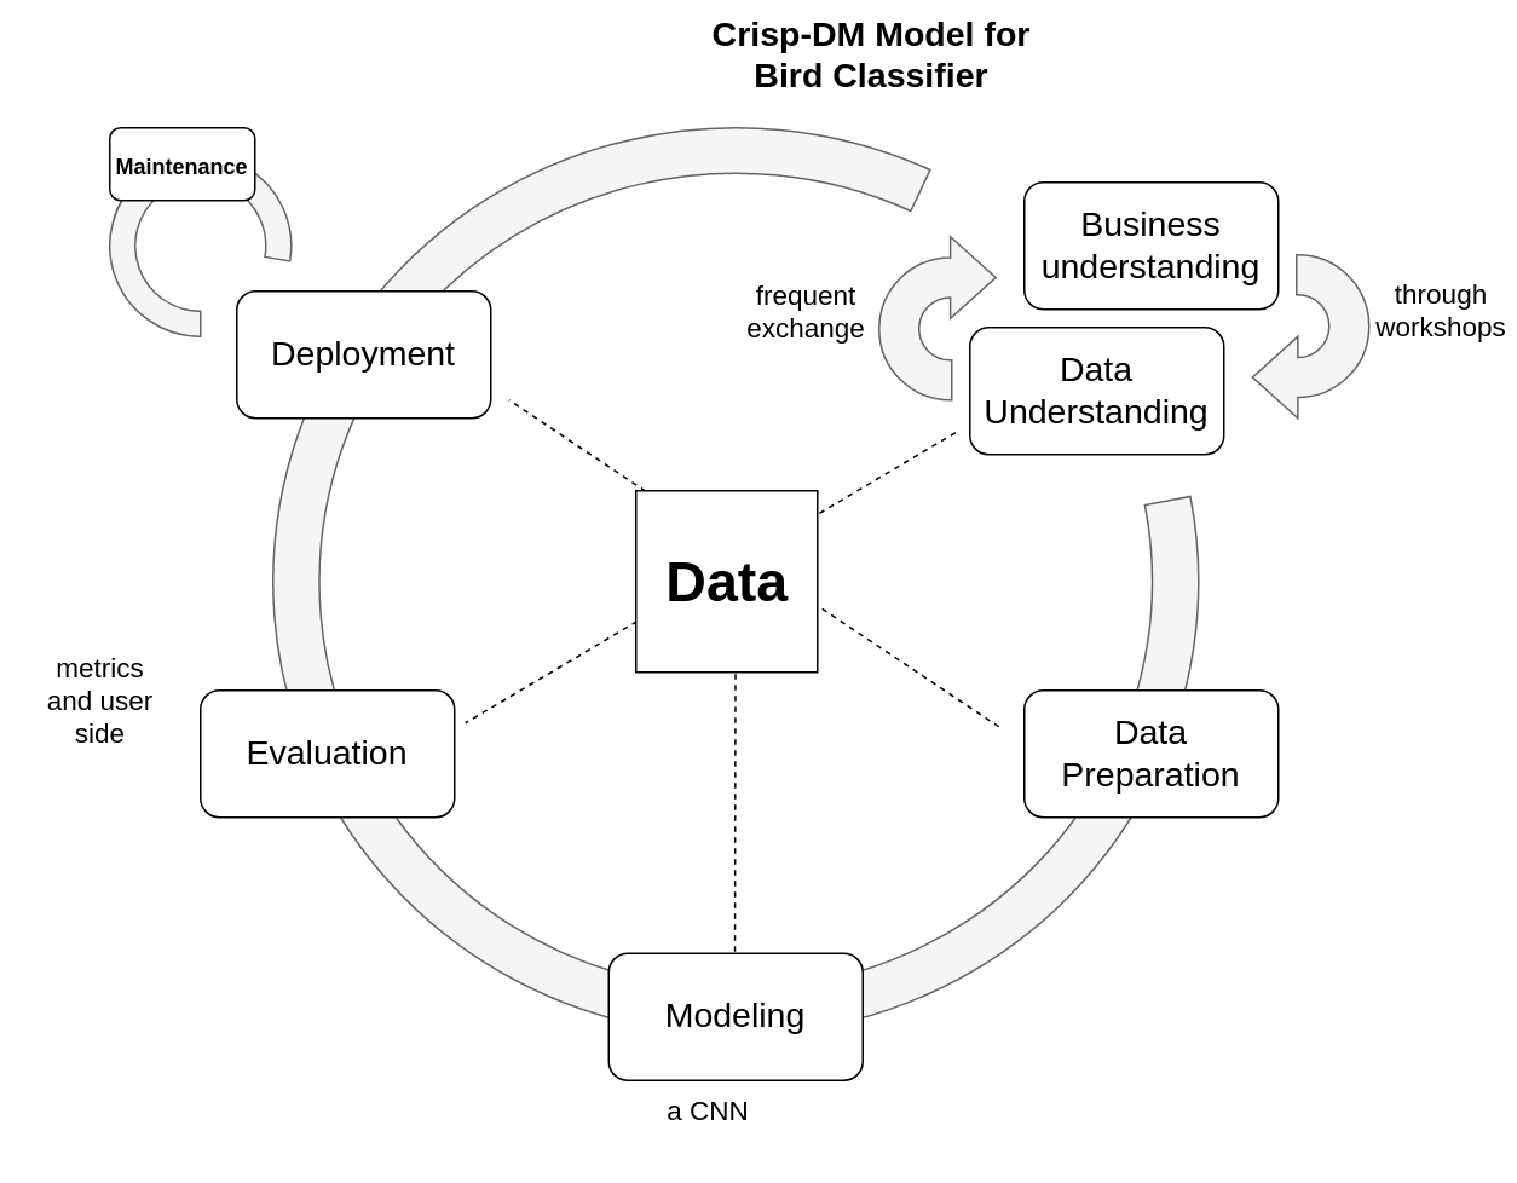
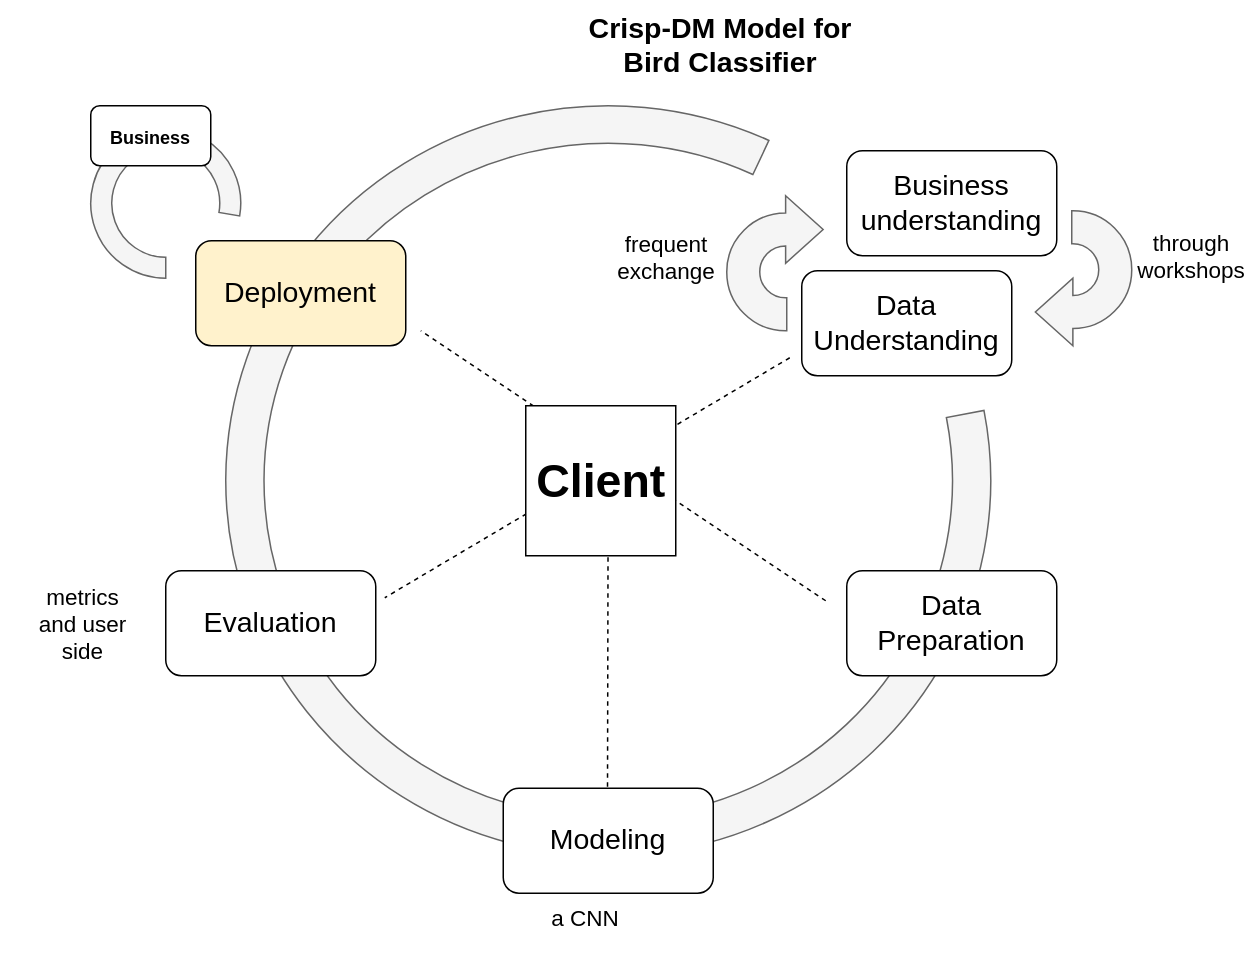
- <mxCell id="22" value="&lt;b&gt;&lt;font style=&quot;font-size: 12px&quot;&gt;Maintenance&lt;/font&gt;&lt;/b&gt;" style="rounded=1;whiteSpace=wrap;html=1;fontSize=19;" vertex="1" parent="1"><mxGeometry x="60" y="70" width="80" height="40" as="geometry" /></mxCell>
+ <mxCell id="22" value="&lt;b&gt;&lt;font style=&quot;font-size: 12px&quot;&gt;Business&lt;/font&gt;&lt;/b&gt;" style="rounded=1;whiteSpace=wrap;html=1;fontSize=19;" vertex="1" parent="1"><mxGeometry x="60" y="70" width="80" height="40" as="geometry" /></mxCell>
- <mxCell id="16" value="Deployment" style="rounded=1;whiteSpace=wrap;html=1;fontSize=19;" vertex="1" parent="1"><mxGeometry x="130" y="160" width="140" height="70" as="geometry" /></mxCell>
+ <mxCell id="16" value="Deployment" style="rounded=1;whiteSpace=wrap;html=1;fontSize=19;fillColor=#fff2cc;" vertex="1" parent="1"><mxGeometry x="130" y="160" width="140" height="70" as="geometry" /></mxCell>
- <mxCell id="18" value="&lt;font style=&quot;font-size: 31px;&quot;&gt;&lt;b style=&quot;font-size: 31px;&quot;&gt;Data&lt;/b&gt;&lt;/font&gt;" style="text;html=1;align=center;verticalAlign=middle;resizable=0;points=[];autosize=1;fontSize=31;" vertex="1" parent="1"><mxGeometry x="350" y="300" width="100" height="40" as="geometry" /></mxCell>
+ <mxCell id="18" value="&lt;font style=&quot;font-size: 31px;&quot;&gt;&lt;b style=&quot;font-size: 31px;&quot;&gt;Client&lt;/b&gt;&lt;/font&gt;" style="text;html=1;align=center;verticalAlign=middle;resizable=0;points=[];autosize=1;fontSize=31;" vertex="1" parent="1"><mxGeometry x="350" y="300" width="100" height="40" as="geometry" /></mxCell>
- <mxCell id="20" value="&lt;div&gt;metrics and user side&lt;/div&gt;" style="text;html=1;strokeColor=none;fillColor=none;align=center;verticalAlign=middle;whiteSpace=wrap;rounded=0;fontSize=15;" vertex="1" parent="1"><mxGeometry x="20" y="375" width="70" height="20" as="geometry" /></mxCell>
+ <mxCell id="20" value="&lt;div&gt;metrics and user side&lt;/div&gt;" style="text;html=1;strokeColor=none;fillColor=none;align=center;verticalAlign=middle;whiteSpace=wrap;rounded=0;fontSize=15;" vertex="1" parent="1"><mxGeometry x="20" y="405" width="70" height="20" as="geometry" /></mxCell>
